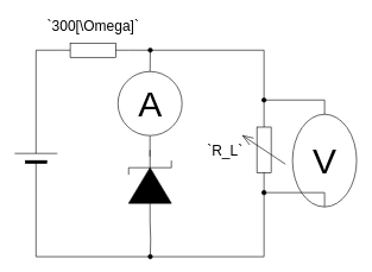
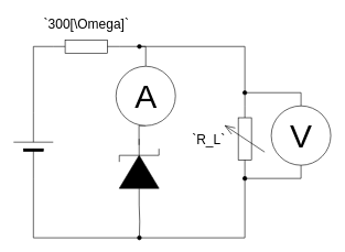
- <mxCell id="8" value="A" style="verticalLabelPosition=middle;shadow=0;dashed=0;align=center;html=1;verticalAlign=middle;strokeWidth=1;shape=ellipse;aspect=fixed;fontSize=50;" parent="1" vertex="1"><mxGeometry x="165" y="100" width="90" height="90" as="geometry" /></mxCell>
+ <mxCell id="8" value="A" style="verticalLabelPosition=middle;shadow=0;dashed=0;align=center;html=1;verticalAlign=middle;strokeWidth=1;shape=ellipse;aspect=fixed;fontSize=50;" parent="1" vertex="1"><mxGeometry x="175" y="100" width="90" height="90" as="geometry" /></mxCell>
- <mxCell id="9" value="V" style="verticalLabelPosition=middle;shadow=0;dashed=0;align=center;html=1;verticalAlign=middle;strokeWidth=1;shape=ellipse;aspect=fixed;fontSize=50;" parent="1" vertex="1"><mxGeometry x="410" y="160" width="90" height="130" as="geometry" /></mxCell>
+ <mxCell id="9" value="V" style="verticalLabelPosition=middle;shadow=0;dashed=0;align=center;html=1;verticalAlign=middle;strokeWidth=1;shape=ellipse;aspect=fixed;fontSize=50;" parent="1" vertex="1"><mxGeometry x="410" y="160" width="90" height="90" as="geometry" /></mxCell>
